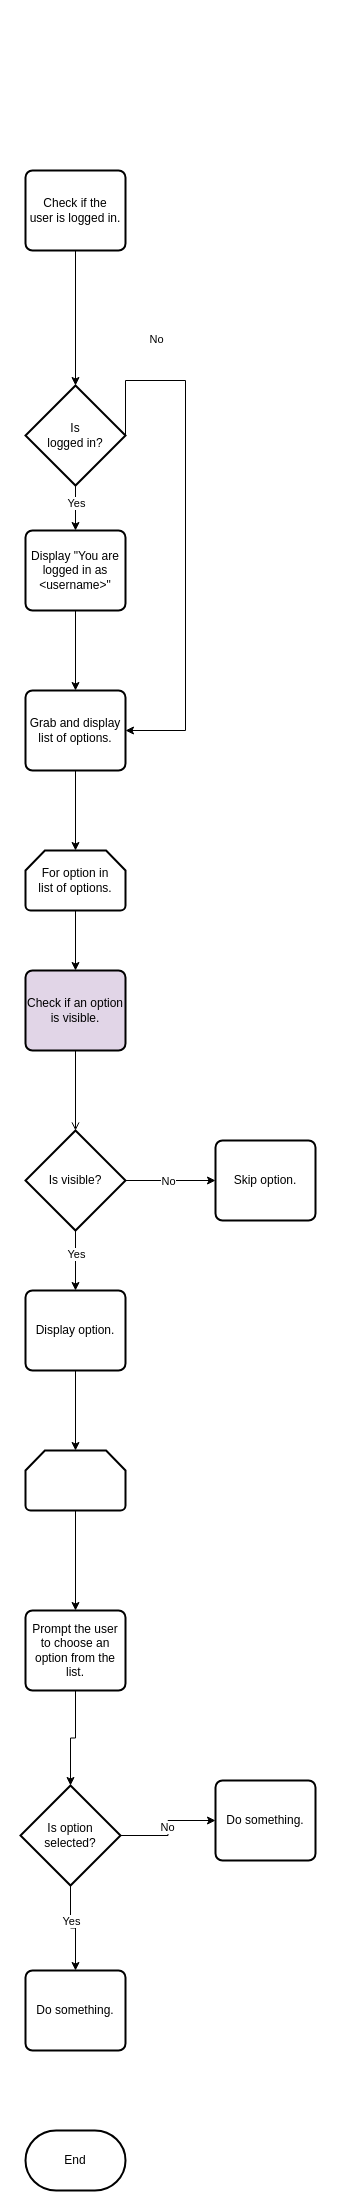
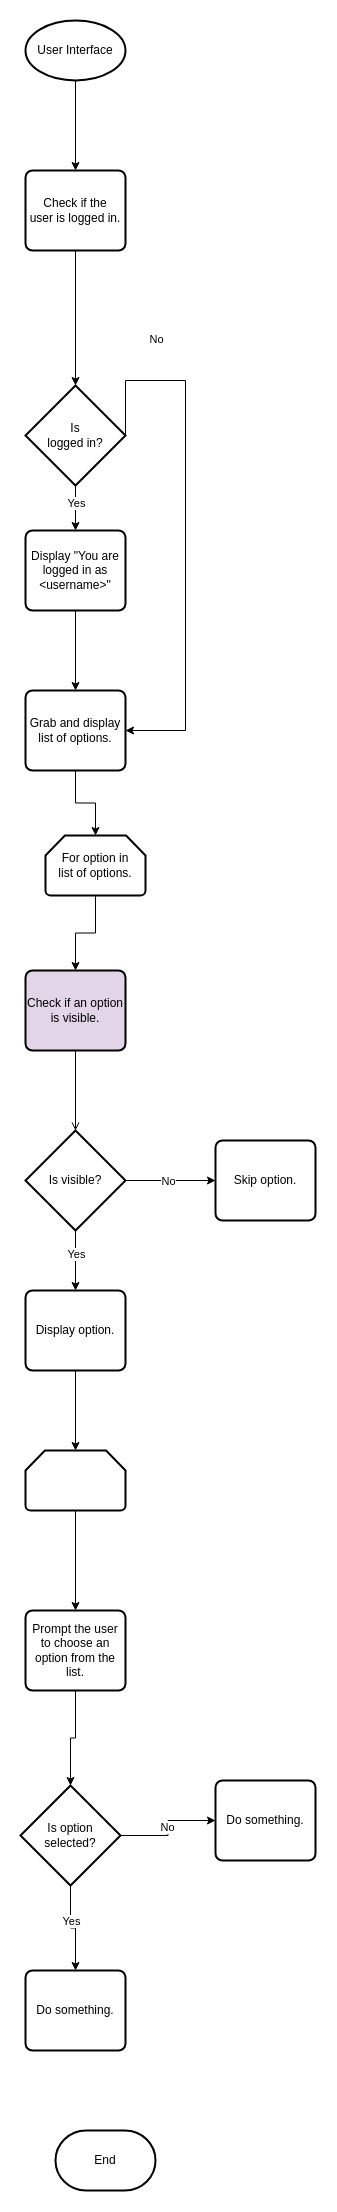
+ <mxCell id="3" value="User Interface" style="strokeWidth=2;html=1;shape=mxgraph.flowchart.start_1;whiteSpace=wrap;" vertex="1" parent="1"><mxGeometry x="25" y="20" width="100" height="60" as="geometry" /></mxCell>
+ <mxCell id="2" style="edgeStyle=orthogonalEdgeStyle;rounded=0;orthogonalLoop=1;jettySize=auto;html=1;exitX=0.5;exitY=1;exitDx=0;exitDy=0;exitPerimeter=0;entryX=0.5;entryY=0;entryDx=0;entryDy=0;" edge="1" parent="1" source="3" target="4"><mxGeometry relative="1" as="geometry" /></mxCell>
- <mxCell id="15" value="For option in&lt;div&gt;list of options.&lt;/div&gt;" style="strokeWidth=2;html=1;shape=mxgraph.flowchart.loop_limit;whiteSpace=wrap;" vertex="1" parent="1"><mxGeometry x="25" y="850" width="100" height="60" as="geometry" /></mxCell>
+ <mxCell id="15" value="For option in&lt;div&gt;list of options.&lt;/div&gt;" style="strokeWidth=2;html=1;shape=mxgraph.flowchart.loop_limit;whiteSpace=wrap;" vertex="1" parent="1"><mxGeometry x="45" y="835" width="100" height="60" as="geometry" /></mxCell>
- <mxCell id="38" value="End" style="strokeWidth=2;html=1;shape=mxgraph.flowchart.terminator;whiteSpace=wrap;" vertex="1" parent="1"><mxGeometry x="25" y="2130" width="100" height="60" as="geometry" /></mxCell>
+ <mxCell id="38" value="End" style="strokeWidth=2;html=1;shape=mxgraph.flowchart.terminator;whiteSpace=wrap;" vertex="1" parent="1"><mxGeometry x="55" y="2130" width="100" height="60" as="geometry" /></mxCell>
